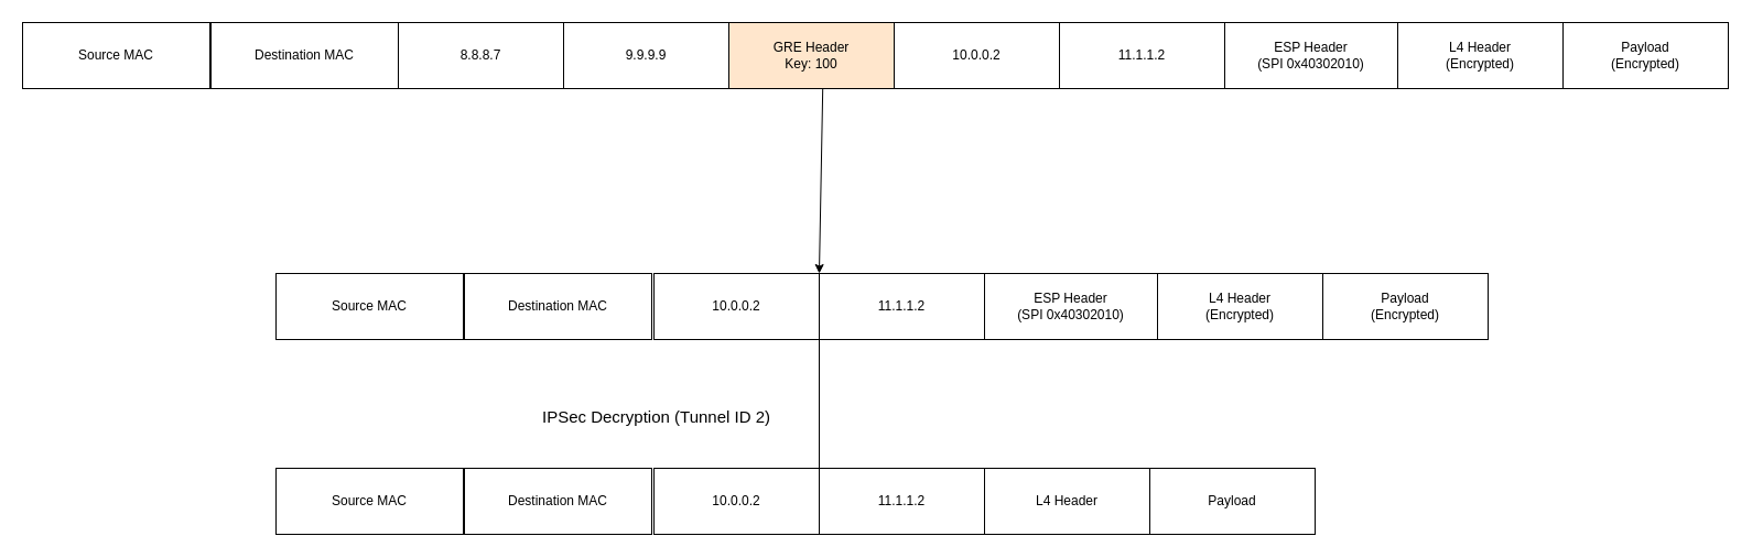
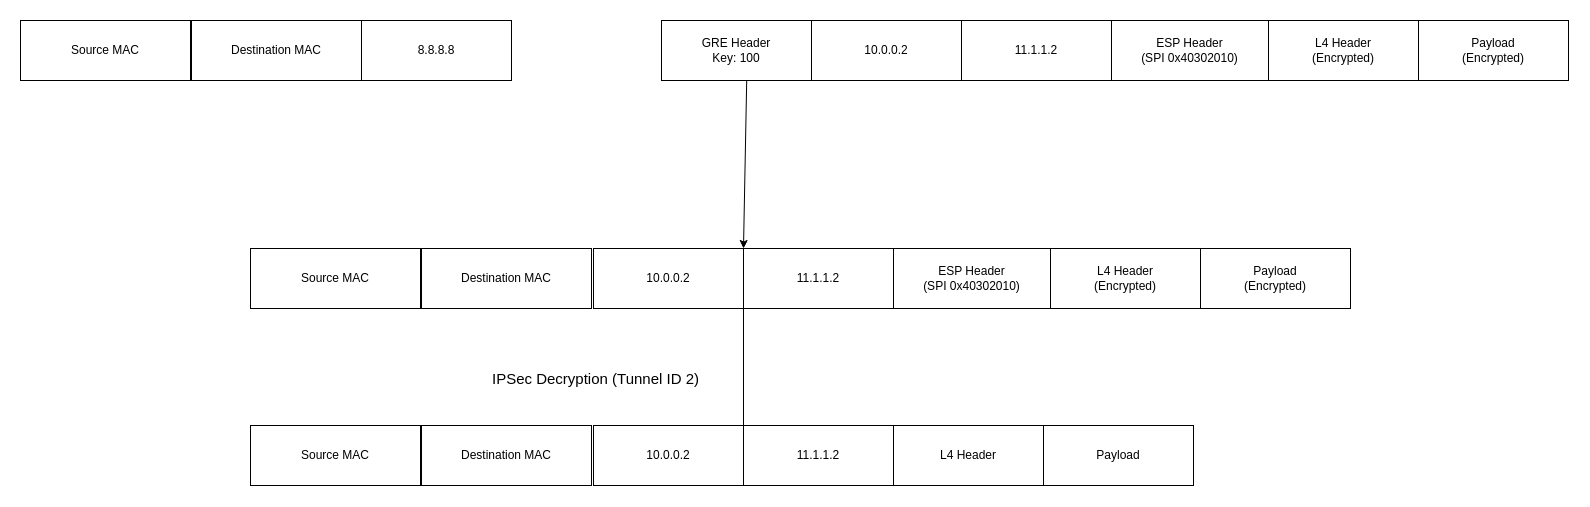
- <mxCell id="25" value="8.8.8.7" style="rounded=0;whiteSpace=wrap;html=1;" parent="1" vertex="1"><mxGeometry x="361" y="20" width="150" height="60" as="geometry" /></mxCell>
+ <mxCell id="25" value="8.8.8.8" style="rounded=0;whiteSpace=wrap;html=1;" parent="1" vertex="1"><mxGeometry x="361" y="20" width="150" height="60" as="geometry" /></mxCell>
- <mxCell id="26" value="9.9.9.9" style="rounded=0;whiteSpace=wrap;html=1;" parent="1" vertex="1"><mxGeometry x="511" y="20" width="150" height="60" as="geometry" /></mxCell>
- <mxCell id="27" value="GRE Header&lt;br&gt;Key: 100" style="rounded=0;whiteSpace=wrap;html=1;fillColor=#ffe6cc;" parent="1" vertex="1"><mxGeometry x="661" y="20" width="150" height="60" as="geometry" /></mxCell>
+ <mxCell id="27" value="GRE Header&lt;br&gt;Key: 100" style="rounded=0;whiteSpace=wrap;html=1;" parent="1" vertex="1"><mxGeometry x="661" y="20" width="150" height="60" as="geometry" /></mxCell>
